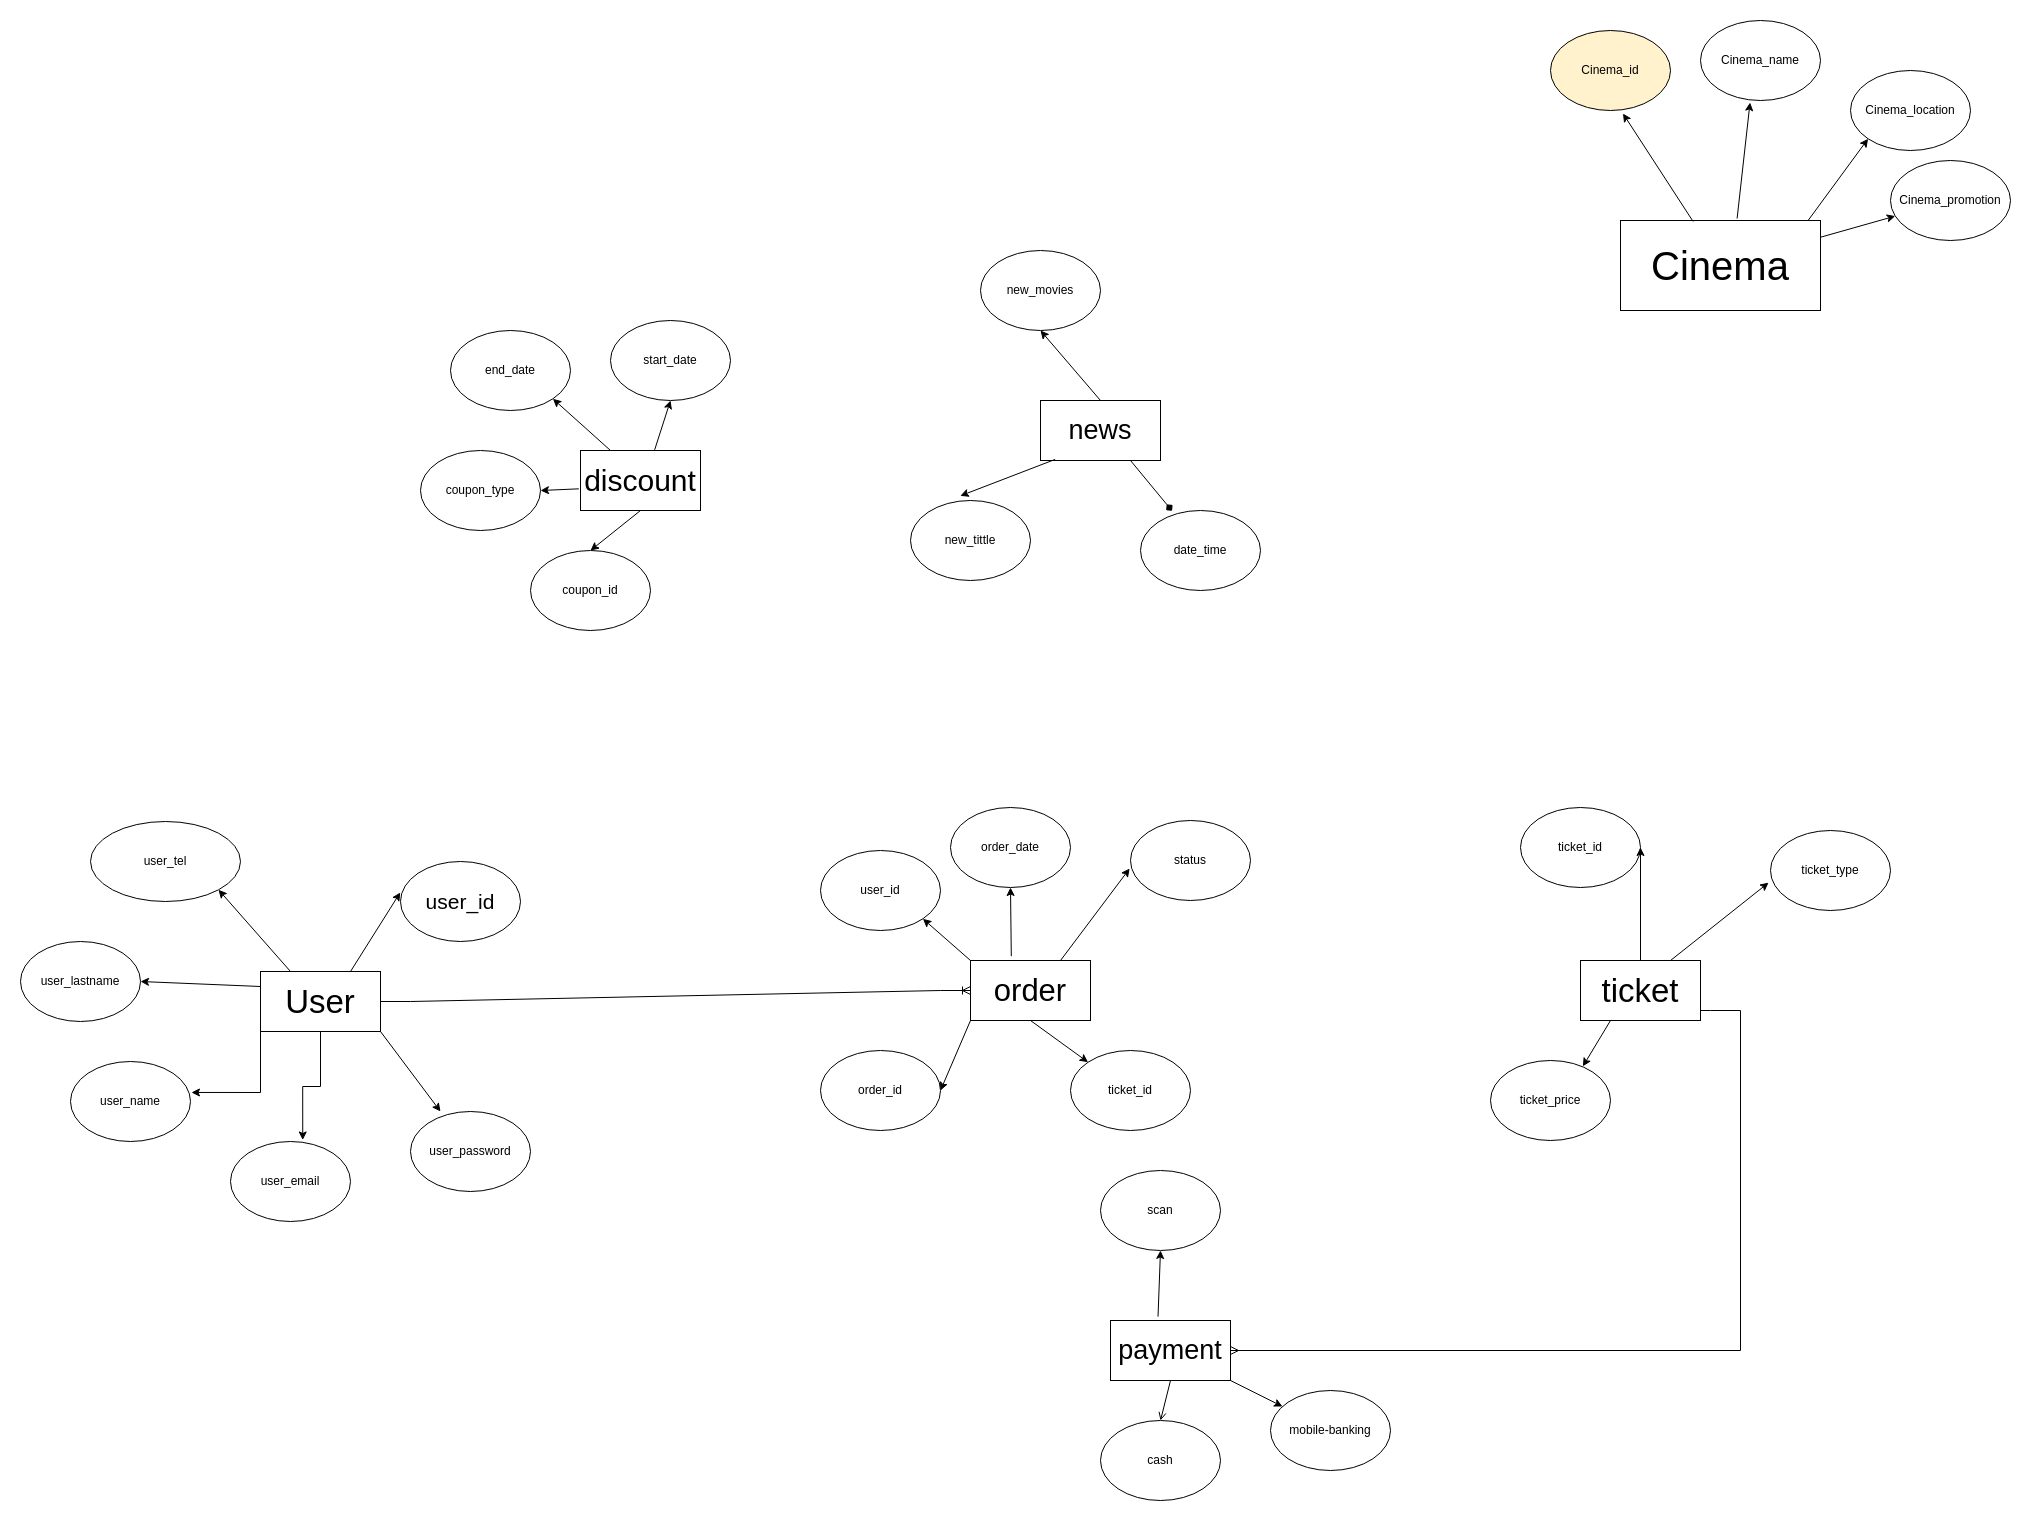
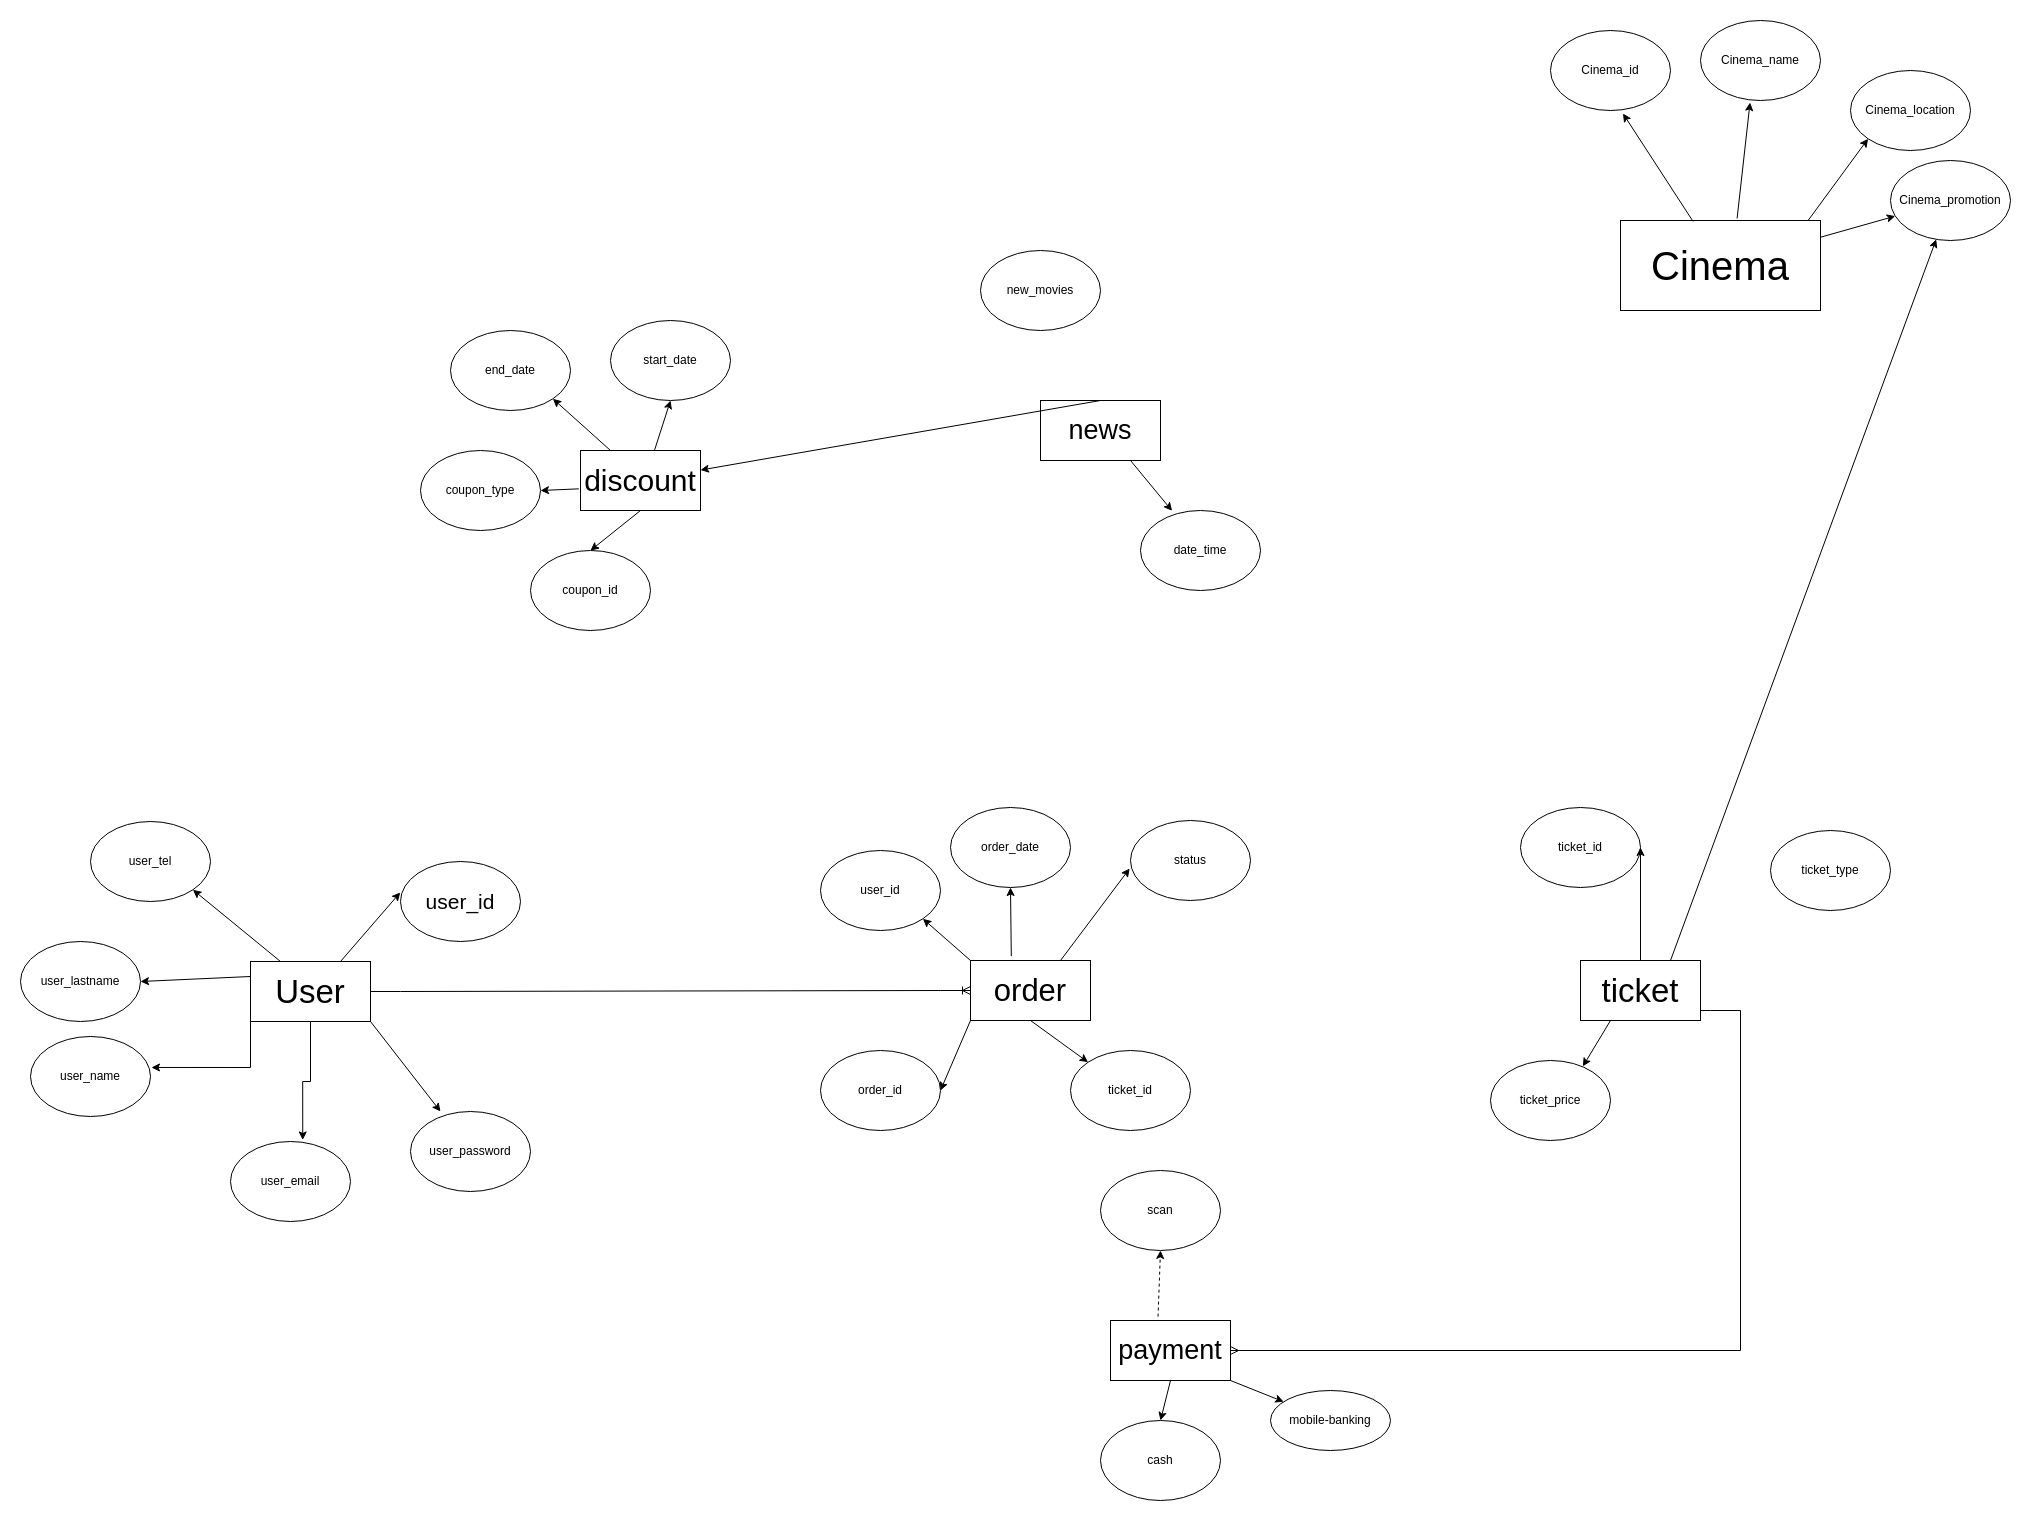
- <mxCell id="5" value="Cinema_id" style="ellipse;whiteSpace=wrap;html=1;fillColor=#fff2cc;" vertex="1" parent="1"><mxGeometry x="1550" y="30" width="120" height="80" as="geometry" /></mxCell>
+ <mxCell id="5" value="Cinema_id" style="ellipse;whiteSpace=wrap;html=1;" vertex="1" parent="1"><mxGeometry x="1550" y="30" width="120" height="80" as="geometry" /></mxCell>
- <mxCell id="44" value="" style="endArrow=classic;html=1;rounded=0;entryX=0.5;entryY=1;entryDx=0;entryDy=0;exitX=0.5;exitY=0;exitDx=0;exitDy=0;" edge="1" parent="1" source="40" target="41"><mxGeometry width="50" height="50" relative="1" as="geometry"><mxPoint x="910" y="450" as="sourcePoint" /><mxPoint x="960" y="400" as="targetPoint" /></mxGeometry></mxCell>
+ <mxCell id="44" value="" style="endArrow=classic;html=1;rounded=0;exitX=0.5;exitY=0;exitDx=0;exitDy=0;" edge="1" parent="1" source="40" target="24"><mxGeometry width="50" height="50" relative="1" as="geometry"><mxPoint x="910" y="450" as="sourcePoint" /><mxPoint x="960" y="400" as="targetPoint" /></mxGeometry></mxCell>
- <mxCell id="45" value="" style="endArrow=classic;html=1;rounded=0;entryX=0.415;entryY=-0.058;entryDx=0;entryDy=0;entryPerimeter=0;exitX=0.122;exitY=0.982;exitDx=0;exitDy=0;exitPerimeter=0;" edge="1" parent="1" source="40" target="42"><mxGeometry width="50" height="50" relative="1" as="geometry"><mxPoint x="1050" y="470" as="sourcePoint" /><mxPoint x="960" y="400" as="targetPoint" /></mxGeometry></mxCell>
- <mxCell id="46" value="" style="endArrow=diamond;html=1;rounded=0;entryX=0.263;entryY=0.004;entryDx=0;entryDy=0;entryPerimeter=0;exitX=0.75;exitY=1;exitDx=0;exitDy=0;" edge="1" parent="1" source="40" target="43"><mxGeometry width="50" height="50" relative="1" as="geometry"><mxPoint x="910" y="450" as="sourcePoint" /><mxPoint x="970" y="390" as="targetPoint" /></mxGeometry></mxCell>
+ <mxCell id="46" value="" style="endArrow=classic;html=1;rounded=0;entryX=0.263;entryY=0.004;entryDx=0;entryDy=0;entryPerimeter=0;exitX=0.75;exitY=1;exitDx=0;exitDy=0;" edge="1" parent="1" source="40" target="43"><mxGeometry width="50" height="50" relative="1" as="geometry"><mxPoint x="910" y="450" as="sourcePoint" /><mxPoint x="970" y="390" as="targetPoint" /></mxGeometry></mxCell>
- <mxCell id="42" value="new_tittle" style="ellipse;whiteSpace=wrap;html=1;" vertex="1" parent="1"><mxGeometry x="910" y="500" width="120" height="80" as="geometry" /></mxCell>
- <mxCell id="18" value="user_tel" style="ellipse;whiteSpace=wrap;html=1;" vertex="1" parent="1"><mxGeometry x="90" y="821" width="150" height="80" as="geometry" /></mxCell>
+ <mxCell id="18" value="user_tel" style="ellipse;whiteSpace=wrap;html=1;" vertex="1" parent="1"><mxGeometry x="90" y="821" width="120" height="80" as="geometry" /></mxCell>
- <mxCell id="39" value="" style="endArrow=classic;html=1;rounded=0;entryX=-0.016;entryY=0.652;entryDx=0;entryDy=0;entryPerimeter=0;exitX=0.75;exitY=0;exitDx=0;exitDy=0;" edge="1" parent="1" source="33" target="36"><mxGeometry width="50" height="50" relative="1" as="geometry"><mxPoint x="1610" y="1030" as="sourcePoint" /><mxPoint x="1660" y="980" as="targetPoint" /></mxGeometry></mxCell>
+ <mxCell id="39" value="" style="endArrow=classic;html=1;rounded=0;exitX=0.75;exitY=0;exitDx=0;exitDy=0;" edge="1" parent="1" source="33" target="6"><mxGeometry width="50" height="50" relative="1" as="geometry"><mxPoint x="1610" y="1030" as="sourcePoint" /><mxPoint x="1660" y="980" as="targetPoint" /></mxGeometry></mxCell>
- <mxCell id="13" value="&lt;font style=&quot;font-size: 33px;&quot;&gt;User&lt;/font&gt;" style="whiteSpace=wrap;html=1;" vertex="1" parent="1"><mxGeometry x="260" y="971" width="120" height="60" as="geometry" /></mxCell>
+ <mxCell id="13" value="&lt;font style=&quot;font-size: 33px;&quot;&gt;User&lt;/font&gt;" style="whiteSpace=wrap;html=1;" vertex="1" parent="1"><mxGeometry x="250" y="961" width="120" height="60" as="geometry" /></mxCell>
- <mxCell id="16" value="user_name" style="ellipse;whiteSpace=wrap;html=1;" vertex="1" parent="1"><mxGeometry x="70" y="1061" width="120" height="80" as="geometry" /></mxCell>
+ <mxCell id="16" value="user_name" style="ellipse;whiteSpace=wrap;html=1;" vertex="1" parent="1"><mxGeometry x="30" y="1036" width="120" height="80" as="geometry" /></mxCell>
- <mxCell id="51" value="" style="endArrow=classic;html=1;rounded=0;entryX=0.5;entryY=1;entryDx=0;entryDy=0;exitX=0.396;exitY=-0.065;exitDx=0;exitDy=0;exitPerimeter=0;" edge="1" parent="1" source="47" target="50"><mxGeometry width="50" height="50" relative="1" as="geometry"><mxPoint x="1130" y="1300" as="sourcePoint" /><mxPoint x="1180" y="1250" as="targetPoint" /></mxGeometry></mxCell>
+ <mxCell id="51" value="" style="endArrow=classic;html=1;rounded=0;entryX=0.5;entryY=1;entryDx=0;entryDy=0;exitX=0.396;exitY=-0.065;exitDx=0;exitDy=0;exitPerimeter=0;dashed=1;" edge="1" parent="1" source="47" target="50"><mxGeometry width="50" height="50" relative="1" as="geometry"><mxPoint x="1130" y="1300" as="sourcePoint" /><mxPoint x="1180" y="1250" as="targetPoint" /></mxGeometry></mxCell>
- <mxCell id="52" value="" style="endArrow=open;html=1;rounded=0;entryX=0.5;entryY=0;entryDx=0;entryDy=0;exitX=0.5;exitY=1;exitDx=0;exitDy=0;" edge="1" parent="1" source="47" target="49"><mxGeometry width="50" height="50" relative="1" as="geometry"><mxPoint x="1120" y="1360" as="sourcePoint" /><mxPoint x="1062" y="1372" as="targetPoint" /></mxGeometry></mxCell>
+ <mxCell id="52" value="" style="endArrow=classic;html=1;rounded=0;entryX=0.5;entryY=0;entryDx=0;entryDy=0;exitX=0.5;exitY=1;exitDx=0;exitDy=0;" edge="1" parent="1" source="47" target="49"><mxGeometry width="50" height="50" relative="1" as="geometry"><mxPoint x="1120" y="1360" as="sourcePoint" /><mxPoint x="1062" y="1372" as="targetPoint" /></mxGeometry></mxCell>
- <mxCell id="48" value="mobile-banking" style="ellipse;whiteSpace=wrap;html=1;" vertex="1" parent="1"><mxGeometry x="1270" y="1390" width="120" height="80" as="geometry" /></mxCell>
+ <mxCell id="48" value="mobile-banking" style="ellipse;whiteSpace=wrap;html=1;" vertex="1" parent="1"><mxGeometry x="1270" y="1390" width="120" height="60" as="geometry" /></mxCell>
